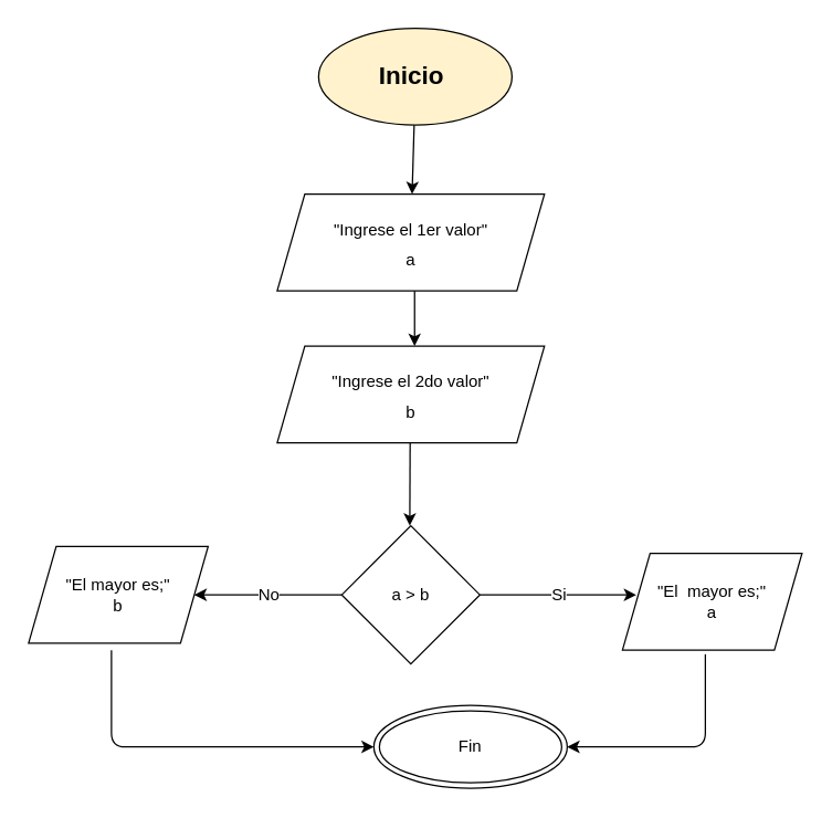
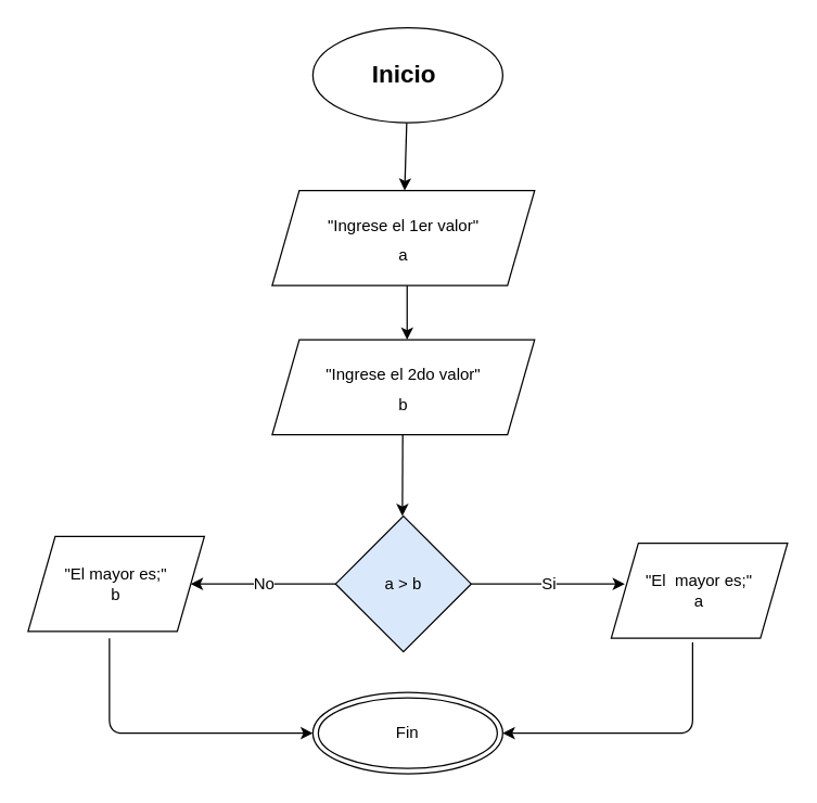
- <mxCell id="3" value="&lt;font style=&quot;font-size: 18px&quot;&gt;&lt;b&gt;Inicio&amp;nbsp;&lt;/b&gt;&lt;/font&gt;" style="ellipse;whiteSpace=wrap;html=1;fillColor=#fff2cc;" vertex="1" parent="1"><mxGeometry x="230" width="140" height="70" as="geometry" y="20" /></mxCell>
+ <mxCell id="3" value="&lt;font style=&quot;font-size: 18px&quot;&gt;&lt;b&gt;Inicio&amp;nbsp;&lt;/b&gt;&lt;/font&gt;" style="ellipse;whiteSpace=wrap;html=1;" vertex="1" parent="1"><mxGeometry x="230" width="140" height="70" as="geometry" y="20" /></mxCell>
- <mxCell id="6" value="a &amp;gt; b" style="rhombus;whiteSpace=wrap;html=1;fontSize=12;" vertex="1" parent="1"><mxGeometry x="246.75" y="380" width="100" height="100" as="geometry" /></mxCell>
+ <mxCell id="6" value="a &amp;gt; b" style="rhombus;whiteSpace=wrap;html=1;fontSize=12;fillColor=#dae8fc;" vertex="1" parent="1"><mxGeometry x="246.75" y="380" width="100" height="100" as="geometry" /></mxCell>
- <mxCell id="14" value="Fin" style="ellipse;shape=doubleEllipse;whiteSpace=wrap;html=1;fontSize=12;" vertex="1" parent="1"><mxGeometry x="270" y="510" width="140" height="60" as="geometry" /></mxCell>
+ <mxCell id="14" value="Fin" style="ellipse;shape=doubleEllipse;whiteSpace=wrap;html=1;fontSize=12;" vertex="1" parent="1"><mxGeometry x="230" y="510" width="140" height="60" as="geometry" /></mxCell>
